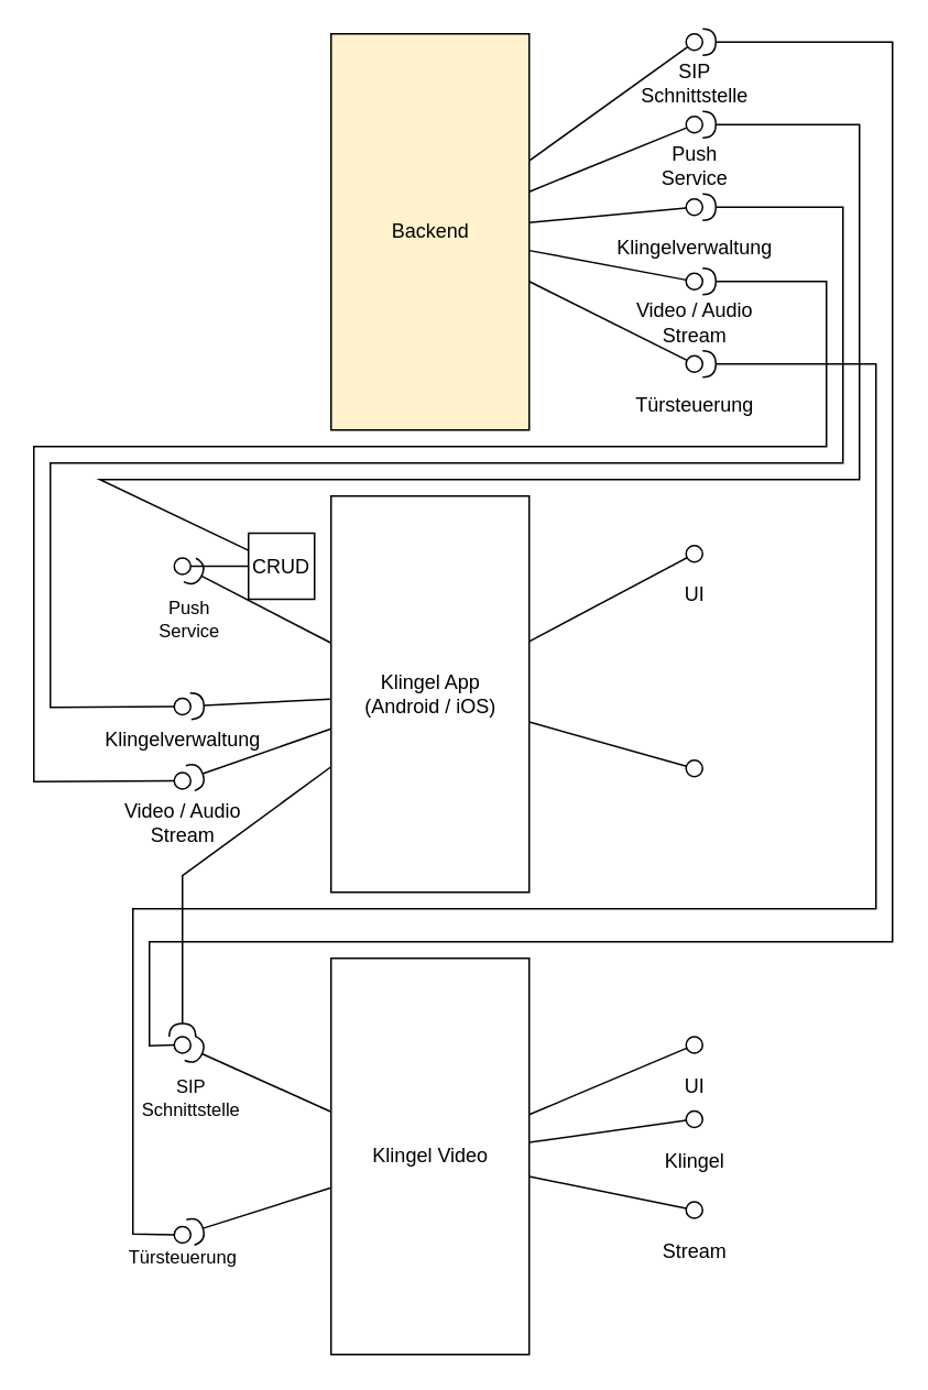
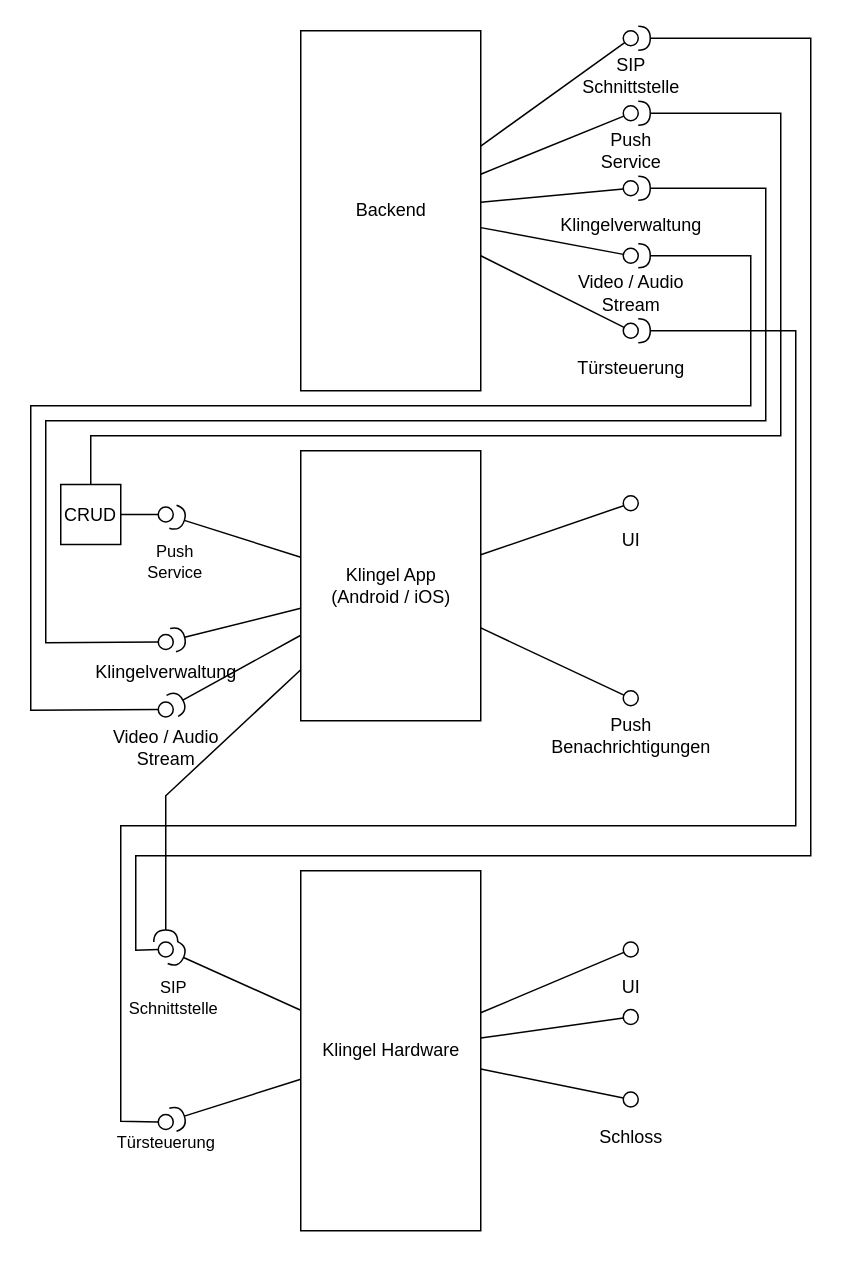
- <mxCell id="2" value="Backend" style="html=1;fillColor=#fff2cc;" vertex="1" parent="1"><mxGeometry x="200" y="20" width="120" height="240" as="geometry" /></mxCell>
+ <mxCell id="2" value="Backend" style="html=1;" vertex="1" parent="1"><mxGeometry x="200" y="20" width="120" height="240" as="geometry" /></mxCell>
- <mxCell id="30" value="CRUD" style="whiteSpace=wrap;html=1;aspect=fixed;" vertex="1" parent="1"><mxGeometry x="150" y="322.5" width="40" height="40" as="geometry" /></mxCell>
+ <mxCell id="30" value="CRUD" style="whiteSpace=wrap;html=1;aspect=fixed;" vertex="1" parent="1"><mxGeometry x="40" y="322.5" width="40" height="40" as="geometry" /></mxCell>
- <mxCell id="4" value="Klingel App&lt;br&gt;(Android / iOS)" style="html=1;" vertex="1" parent="1"><mxGeometry x="200" y="300" width="120" height="240" as="geometry" /></mxCell>
+ <mxCell id="4" value="Klingel App&lt;br&gt;(Android / iOS)" style="html=1;" vertex="1" parent="1"><mxGeometry x="200" y="300" width="120" height="180" as="geometry" /></mxCell>
+ <mxCell id="23" value="Push&lt;br&gt;Benachrichtigungen" style="text;html=1;align=center;verticalAlign=middle;resizable=0;points=[];autosize=1;strokeColor=none;fillColor=none;" vertex="1" parent="1"><mxGeometry x="355" y="470" width="130" height="40" as="geometry" /></mxCell>
- <mxCell id="5" value="Klingel Video" style="html=1;" vertex="1" parent="1"><mxGeometry x="200" y="580" width="120" height="240" as="geometry" /></mxCell>
+ <mxCell id="5" value="Klingel Hardware" style="html=1;" vertex="1" parent="1"><mxGeometry x="200" y="580" width="120" height="240" as="geometry" /></mxCell>
- <mxCell id="41" value="Klingel" style="text;html=1;align=center;verticalAlign=middle;resizable=0;points=[];autosize=1;strokeColor=none;fillColor=none;" vertex="1" parent="1"><mxGeometry x="390" y="687.5" width="60" height="30" as="geometry" /></mxCell>
- <mxCell id="39" value="Stream" style="text;html=1;align=center;verticalAlign=middle;resizable=0;points=[];autosize=1;strokeColor=none;fillColor=none;" vertex="1" parent="1"><mxGeometry x="385" y="742.5" width="70" height="30" as="geometry" /></mxCell>
+ <mxCell id="39" value="Schloss" style="text;html=1;align=center;verticalAlign=middle;resizable=0;points=[];autosize=1;strokeColor=none;fillColor=none;" vertex="1" parent="1"><mxGeometry x="385" y="742.5" width="70" height="30" as="geometry" /></mxCell>
